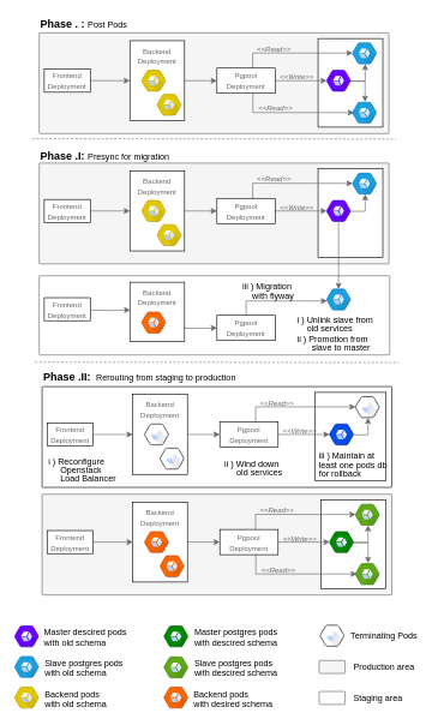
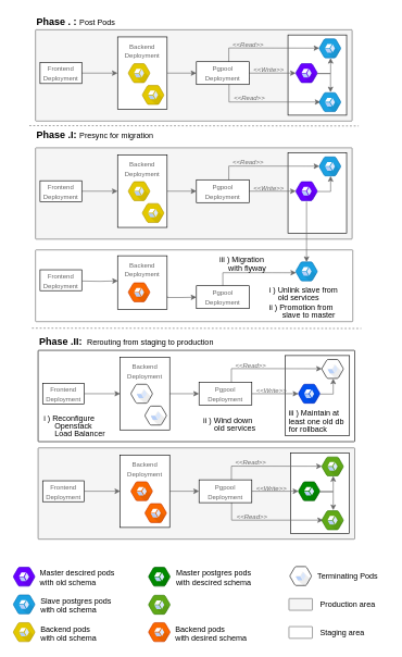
- <mxCell id="57" value="&lt;div&gt;&lt;font size=&quot;1&quot;&gt;&lt;b style=&quot;font-size: 15px&quot;&gt;Phase .I: &lt;/b&gt;&lt;/font&gt;Presync for migration&lt;/div&gt;" style="text;html=1;resizable=0;points=[];autosize=1;align=left;verticalAlign=top;spacingTop=-4;fontColor=#000000;" vertex="1" parent="1"><mxGeometry x="54" y="205" width="190" height="16" as="geometry" /></mxCell>
+ <mxCell id="57" value="&lt;div&gt;&lt;font size=&quot;1&quot;&gt;&lt;b style=&quot;font-size: 15px&quot;&gt;Phase .I: &lt;/b&gt;&lt;/font&gt;Presync for migration&lt;/div&gt;" style="text;html=1;resizable=0;points=[];autosize=1;align=left;verticalAlign=top;spacingTop=-4;fontColor=#000000;" vertex="1" parent="1"><mxGeometry x="54" y="195" width="190" height="16" as="geometry" /></mxCell>
- <mxCell id="107" value="&lt;p style=&quot;line-height: 100%&quot;&gt;iii ) Maintain at&lt;br&gt;least one pods db&lt;br&gt;for rollback&lt;br&gt;&lt;/p&gt;" style="text;html=1;resizable=0;points=[];autosize=1;align=left;verticalAlign=top;spacingTop=-4;fontColor=#000000;" vertex="1" parent="1"><mxGeometry x="440.5" y="612" width="98" height="60" as="geometry" /></mxCell>
+ <mxCell id="107" value="&lt;p style=&quot;line-height: 100%&quot;&gt;iii ) Maintain at&lt;br&gt;least one old db&lt;br&gt;for rollback&lt;br&gt;&lt;/p&gt;" style="text;html=1;resizable=0;points=[];autosize=1;align=left;verticalAlign=top;spacingTop=-4;fontColor=#000000;" vertex="1" parent="1"><mxGeometry x="440.5" y="612" width="98" height="60" as="geometry" /></mxCell>
- <mxCell id="18" value="Slave postgres pods &lt;br&gt;with descired schema" style="text;html=1;resizable=0;points=[];autosize=1;align=left;verticalAlign=top;spacingTop=-4;" vertex="1" parent="1"><mxGeometry x="267.5" y="910.5" width="140" height="30" as="geometry" /></mxCell>
